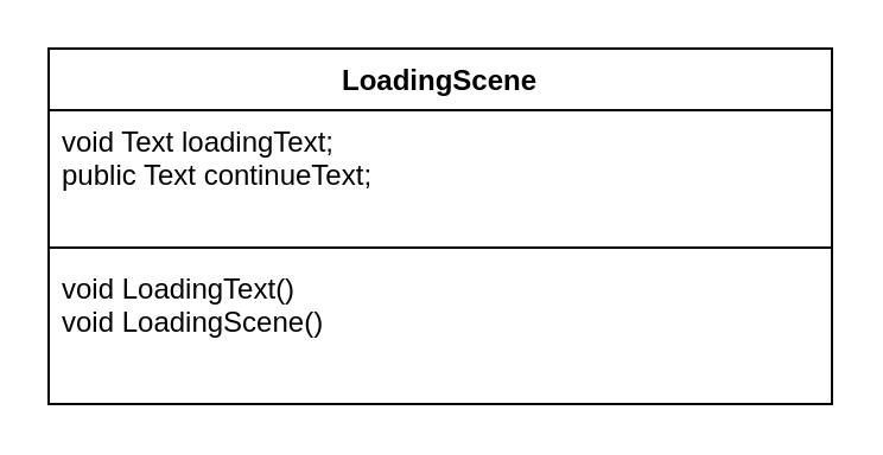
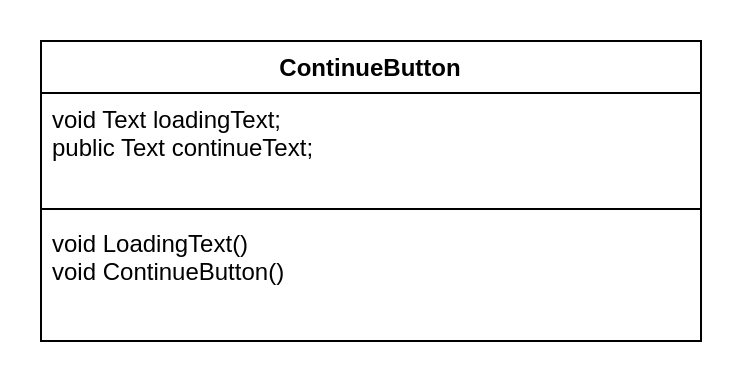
- <mxCell id="2" value="LoadingScene" style="swimlane;fontStyle=1;align=center;verticalAlign=top;childLayout=stackLayout;horizontal=1;startSize=26;horizontalStack=0;resizeParent=1;resizeParentMax=0;resizeLast=0;collapsible=1;marginBottom=0;" vertex="1" parent="1"><mxGeometry x="20" y="20" width="330" height="150" as="geometry" /></mxCell>
+ <mxCell id="2" value="ContinueButton" style="swimlane;fontStyle=1;align=center;verticalAlign=top;childLayout=stackLayout;horizontal=1;startSize=26;horizontalStack=0;resizeParent=1;resizeParentMax=0;resizeLast=0;collapsible=1;marginBottom=0;" vertex="1" parent="1"><mxGeometry x="20" y="20" width="330" height="150" as="geometry" /></mxCell>
- <mxCell id="5" value="void LoadingText()&#10;void LoadingScene()" style="text;strokeColor=none;fillColor=none;align=left;verticalAlign=top;spacingLeft=4;spacingRight=4;overflow=hidden;rotatable=0;points=[[0,0.5],[1,0.5]];portConstraint=eastwest;" vertex="1" parent="2"><mxGeometry y="88" width="330" height="62" as="geometry" /></mxCell>
+ <mxCell id="5" value="void LoadingText()&#10;void ContinueButton()" style="text;strokeColor=none;fillColor=none;align=left;verticalAlign=top;spacingLeft=4;spacingRight=4;overflow=hidden;rotatable=0;points=[[0,0.5],[1,0.5]];portConstraint=eastwest;" vertex="1" parent="2"><mxGeometry y="88" width="330" height="62" as="geometry" /></mxCell>
